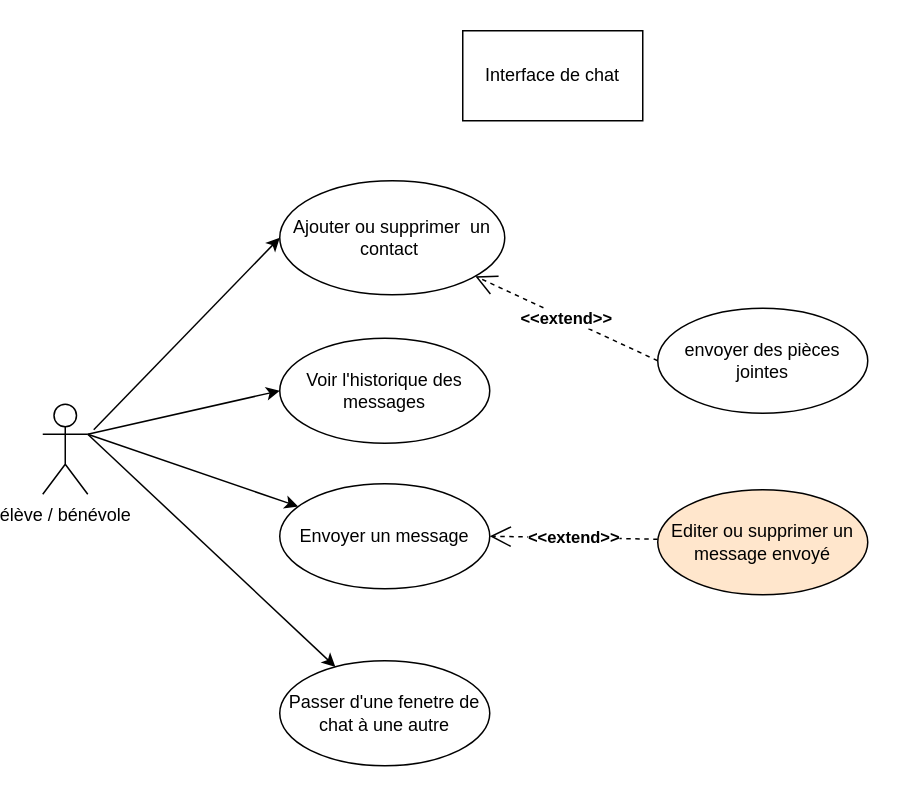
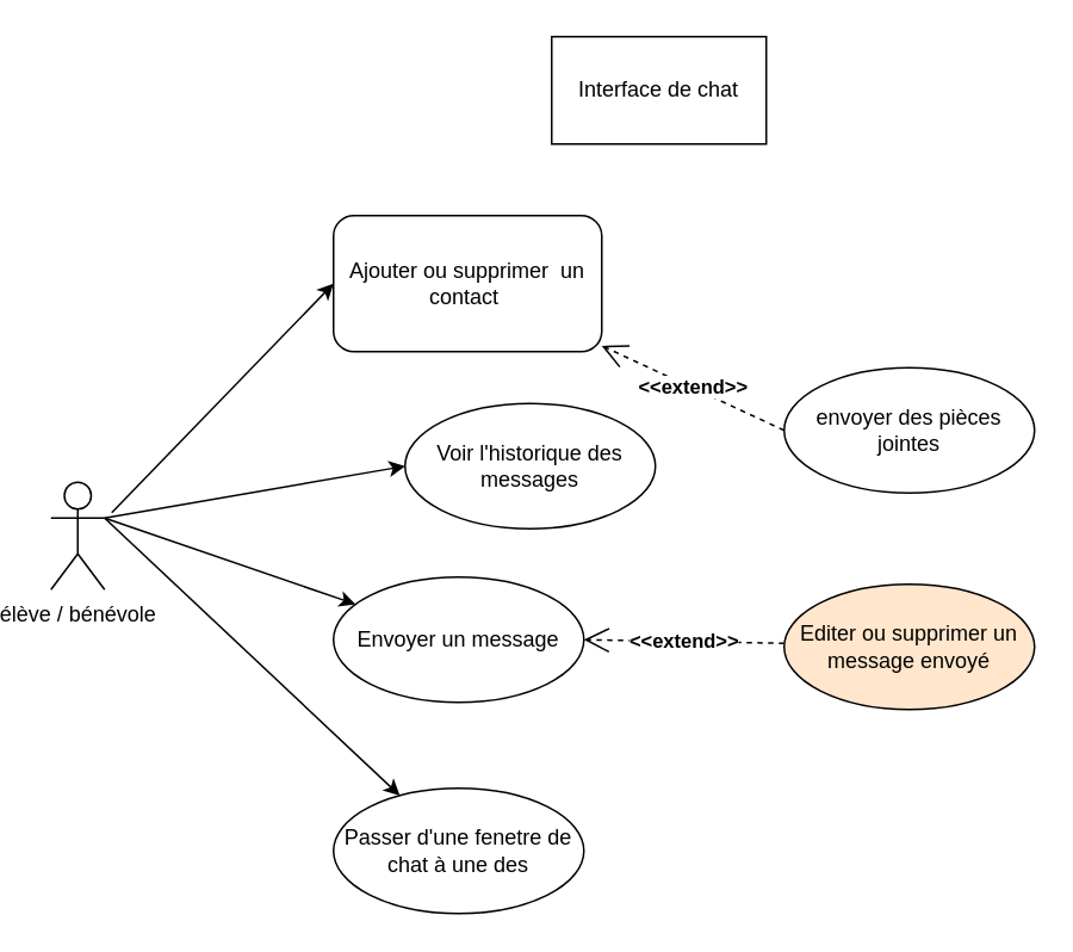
- <mxCell id="6" value="Ajouter ou supprimer&amp;nbsp; un contact&amp;nbsp;" style="ellipse;whiteSpace=wrap;html=1;" parent="1" vertex="1"><mxGeometry x="178" y="120" width="150" height="76" as="geometry" /></mxCell>
+ <mxCell id="6" value="Ajouter ou supprimer&amp;nbsp; un contact&amp;nbsp;" style="whiteSpace=wrap;html=1;rounded=1;" parent="1" vertex="1"><mxGeometry x="178" y="120" width="150" height="76" as="geometry" /></mxCell>
- <mxCell id="5" value="Voir l'historique des messages" style="ellipse;whiteSpace=wrap;html=1;" parent="1" vertex="1"><mxGeometry x="178" y="225" width="140" height="70" as="geometry" /></mxCell>
+ <mxCell id="5" value="Voir l'historique des messages" style="ellipse;whiteSpace=wrap;html=1;" parent="1" vertex="1"><mxGeometry x="218" y="225" width="140" height="70" as="geometry" /></mxCell>
- <mxCell id="10" value="Passer d'une fenetre de chat à une autre" style="ellipse;whiteSpace=wrap;html=1;" parent="1" vertex="1"><mxGeometry x="178" y="440" width="140" height="70" as="geometry" /></mxCell>
+ <mxCell id="10" value="Passer d'une fenetre de chat à une des" style="ellipse;whiteSpace=wrap;html=1;" parent="1" vertex="1"><mxGeometry x="178" y="440" width="140" height="70" as="geometry" /></mxCell>
